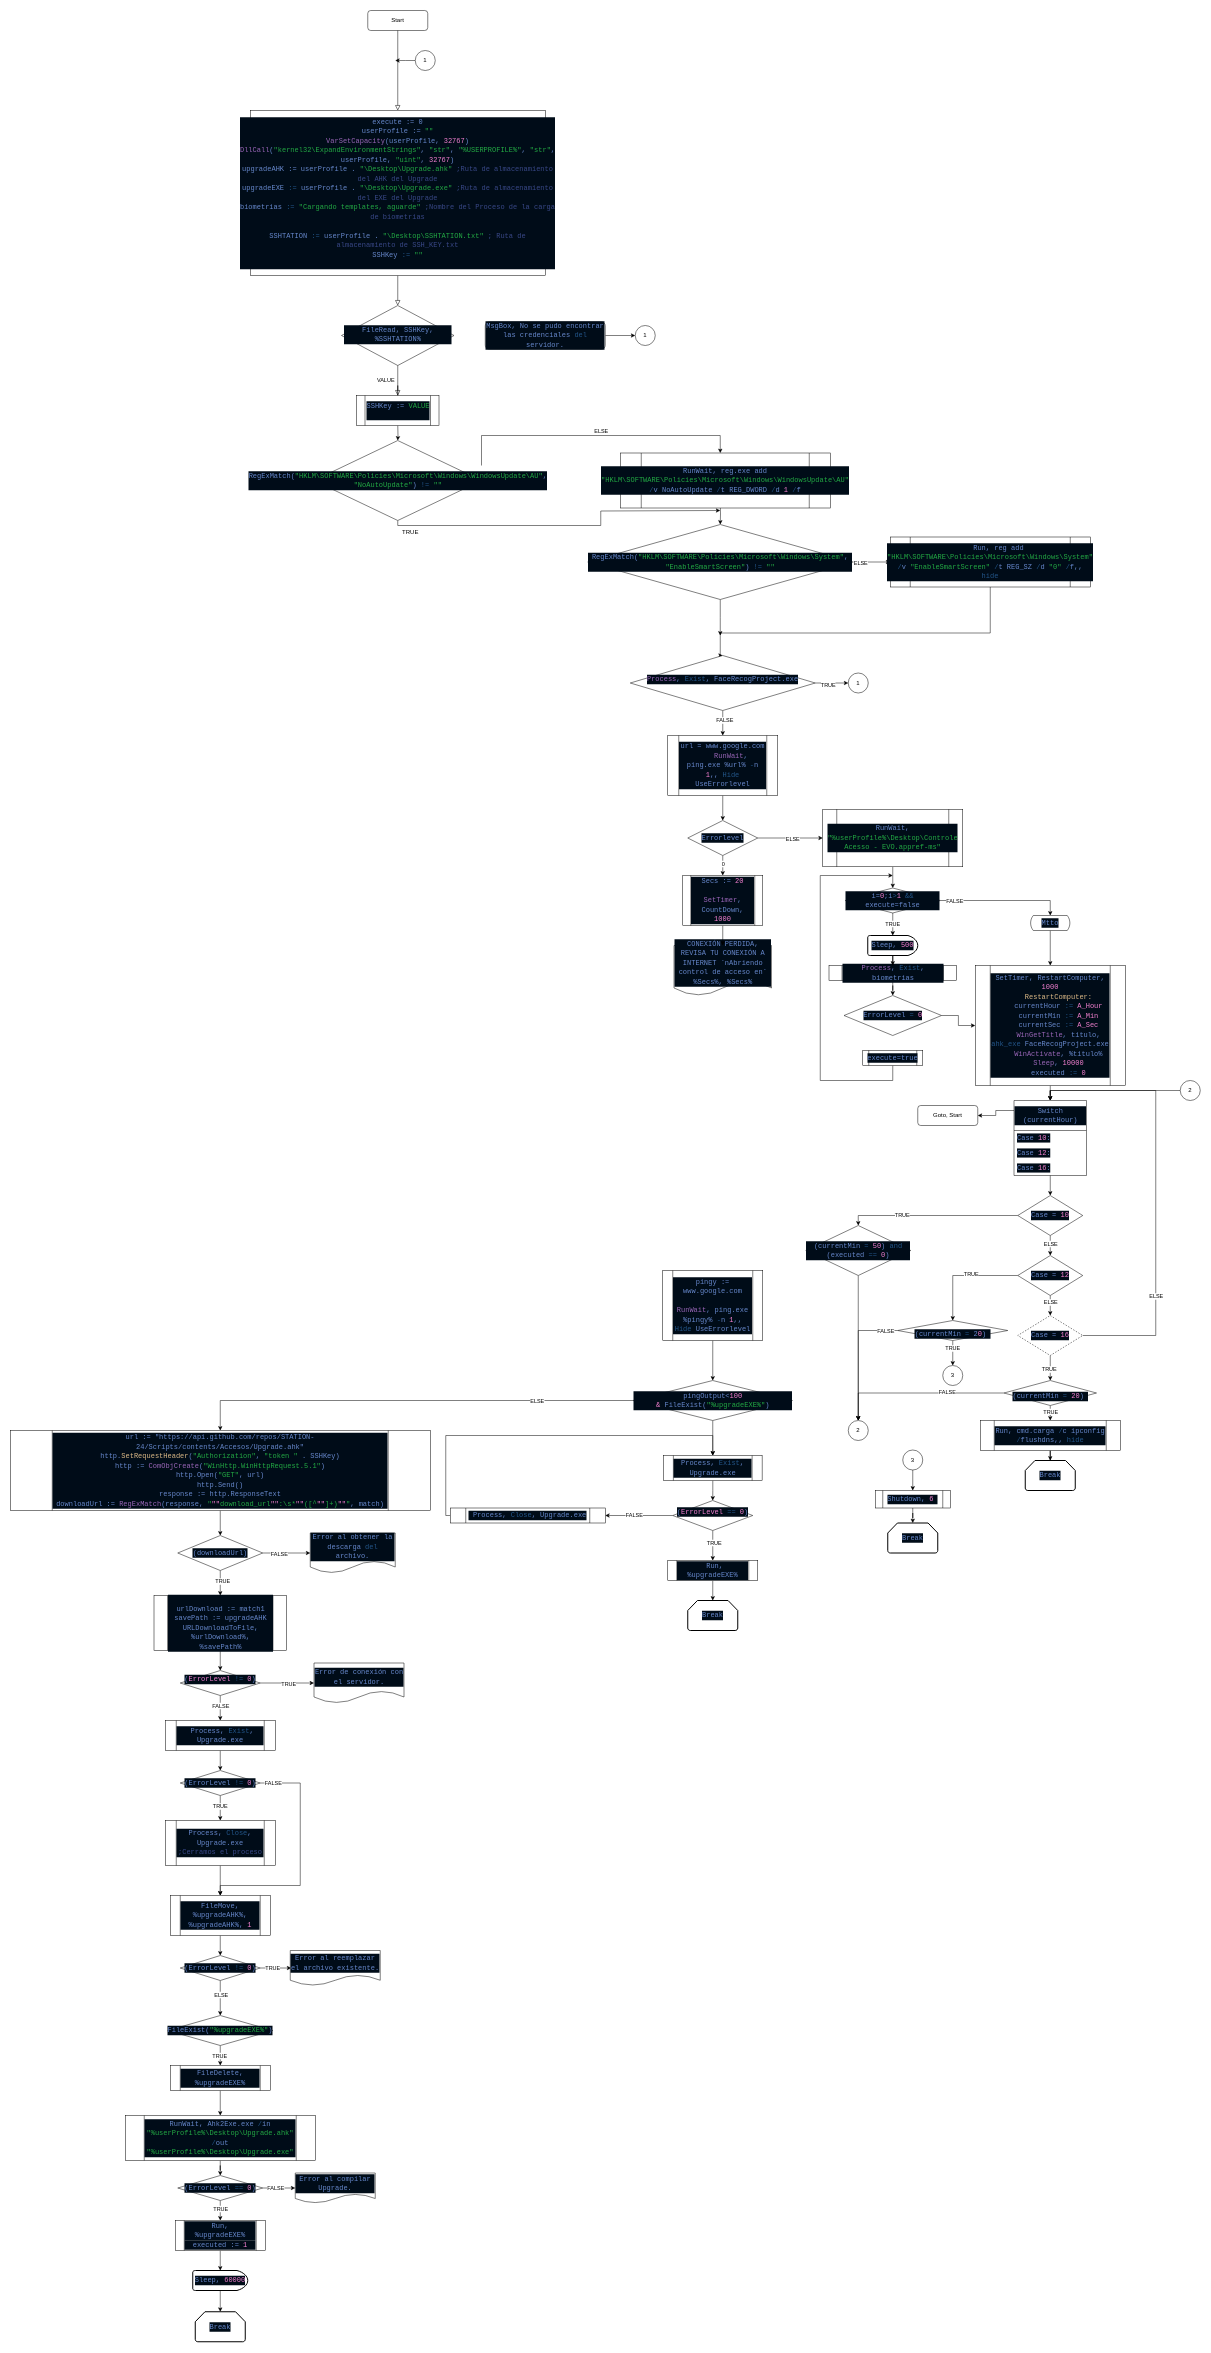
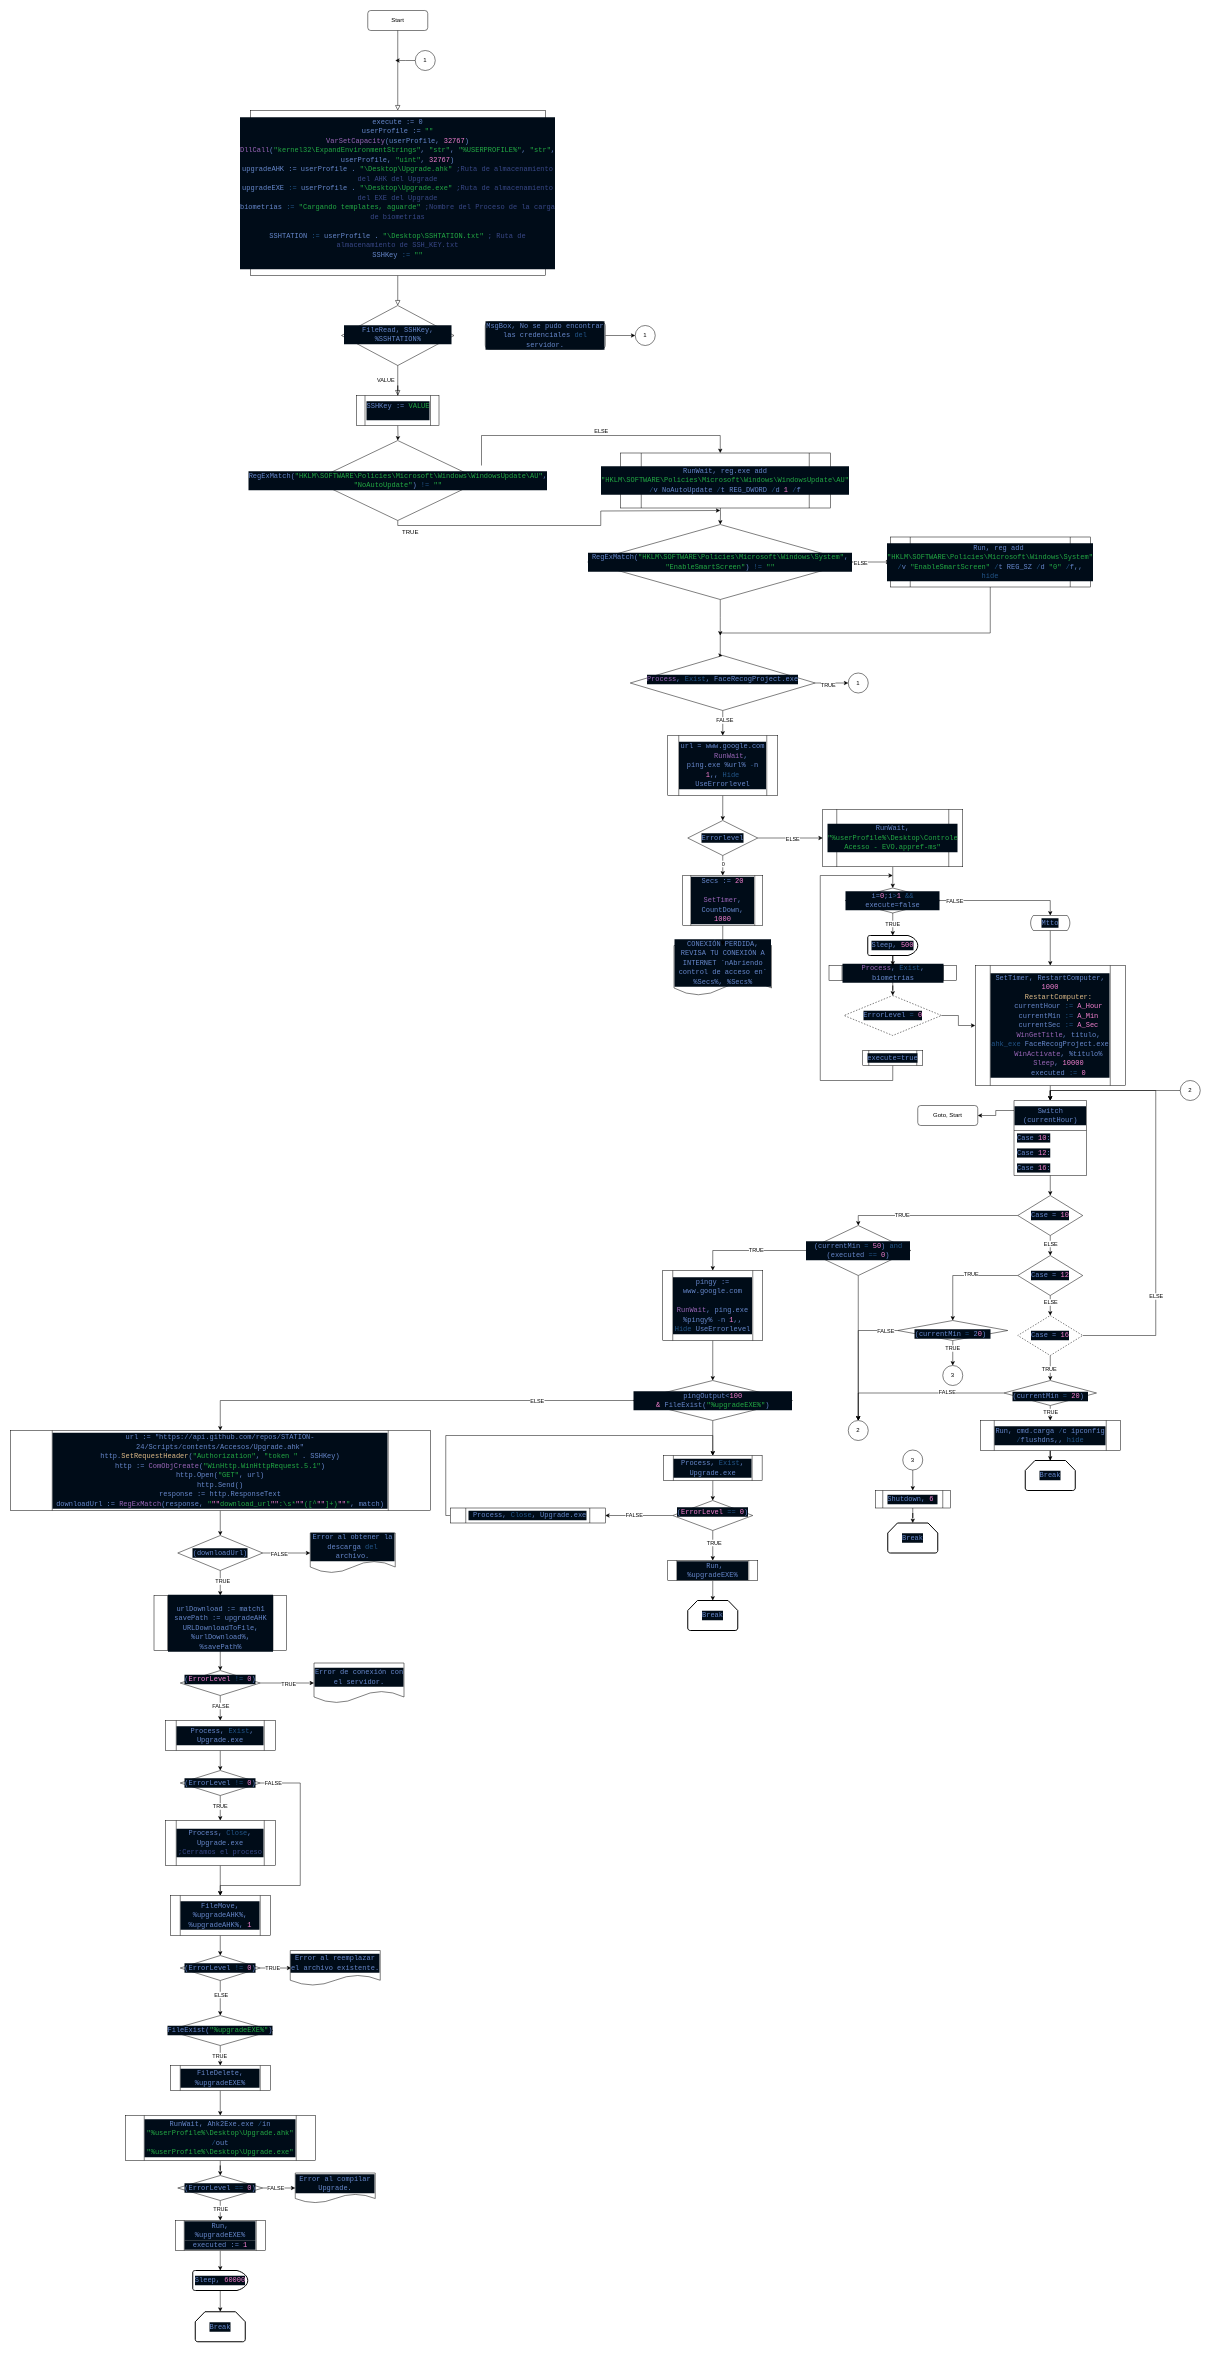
- <mxCell id="57" value="&lt;div style=&quot;color: rgb(102, 136, 204); background-color: rgb(0, 12, 24); font-family: Consolas, &amp;quot;Courier New&amp;quot;, monospace; font-size: 14px; line-height: 19px;&quot;&gt;ErrorLevel &lt;span style=&quot;color: #225588;&quot;&gt;=&lt;/span&gt; &lt;span style=&quot;color: #f280d0;&quot;&gt;0&lt;/span&gt;&lt;/div&gt;" style="rhombus;whiteSpace=wrap;html=1;" vertex="1" parent="1"><mxGeometry x="1687.5" y="1990" width="195" height="80" as="geometry" /></mxCell>
+ <mxCell id="57" value="&lt;div style=&quot;color: rgb(102, 136, 204); background-color: rgb(0, 12, 24); font-family: Consolas, &amp;quot;Courier New&amp;quot;, monospace; font-size: 14px; line-height: 19px;&quot;&gt;ErrorLevel &lt;span style=&quot;color: #225588;&quot;&gt;=&lt;/span&gt; &lt;span style=&quot;color: #f280d0;&quot;&gt;0&lt;/span&gt;&lt;/div&gt;" style="rhombus;whiteSpace=wrap;html=1;dashed=1;" vertex="1" parent="1"><mxGeometry x="1687.5" y="1990" width="195" height="80" as="geometry" /></mxCell>
+ <mxCell id="85" style="edgeStyle=orthogonalEdgeStyle;rounded=0;orthogonalLoop=1;jettySize=auto;html=1;entryX=0.5;entryY=0;entryDx=0;entryDy=0;" edge="1" parent="1" source="88" target="100"><mxGeometry relative="1" as="geometry" /></mxCell>
+ <mxCell id="86" value="TRUE" style="edgeLabel;html=1;align=center;verticalAlign=middle;resizable=0;points=[];" vertex="1" connectable="0" parent="85"><mxGeometry x="-0.119" y="-1" relative="1" as="geometry"><mxPoint as="offset" /></mxGeometry></mxCell>
